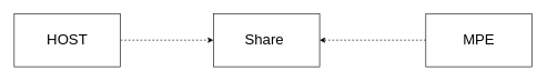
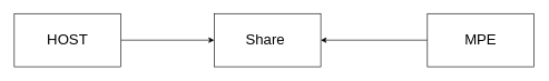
- <mxCell id="2" value="" style="edgeStyle=orthogonalEdgeStyle;rounded=0;orthogonalLoop=1;jettySize=auto;html=1;dashed=1;" edge="1" parent="1" source="3" target="4"><mxGeometry relative="1" as="geometry" /></mxCell>
+ <mxCell id="2" value="" style="edgeStyle=orthogonalEdgeStyle;rounded=0;orthogonalLoop=1;jettySize=auto;html=1;" edge="1" parent="1" source="3" target="4"><mxGeometry relative="1" as="geometry" /></mxCell>
- <mxCell id="5" value="" style="edgeStyle=orthogonalEdgeStyle;rounded=0;orthogonalLoop=1;jettySize=auto;html=1;dashed=1;" edge="1" parent="1" source="6" target="4"><mxGeometry relative="1" as="geometry" /></mxCell>
+ <mxCell id="5" value="" style="edgeStyle=orthogonalEdgeStyle;rounded=0;orthogonalLoop=1;jettySize=auto;html=1;" edge="1" parent="1" source="6" target="4"><mxGeometry relative="1" as="geometry" /></mxCell>
